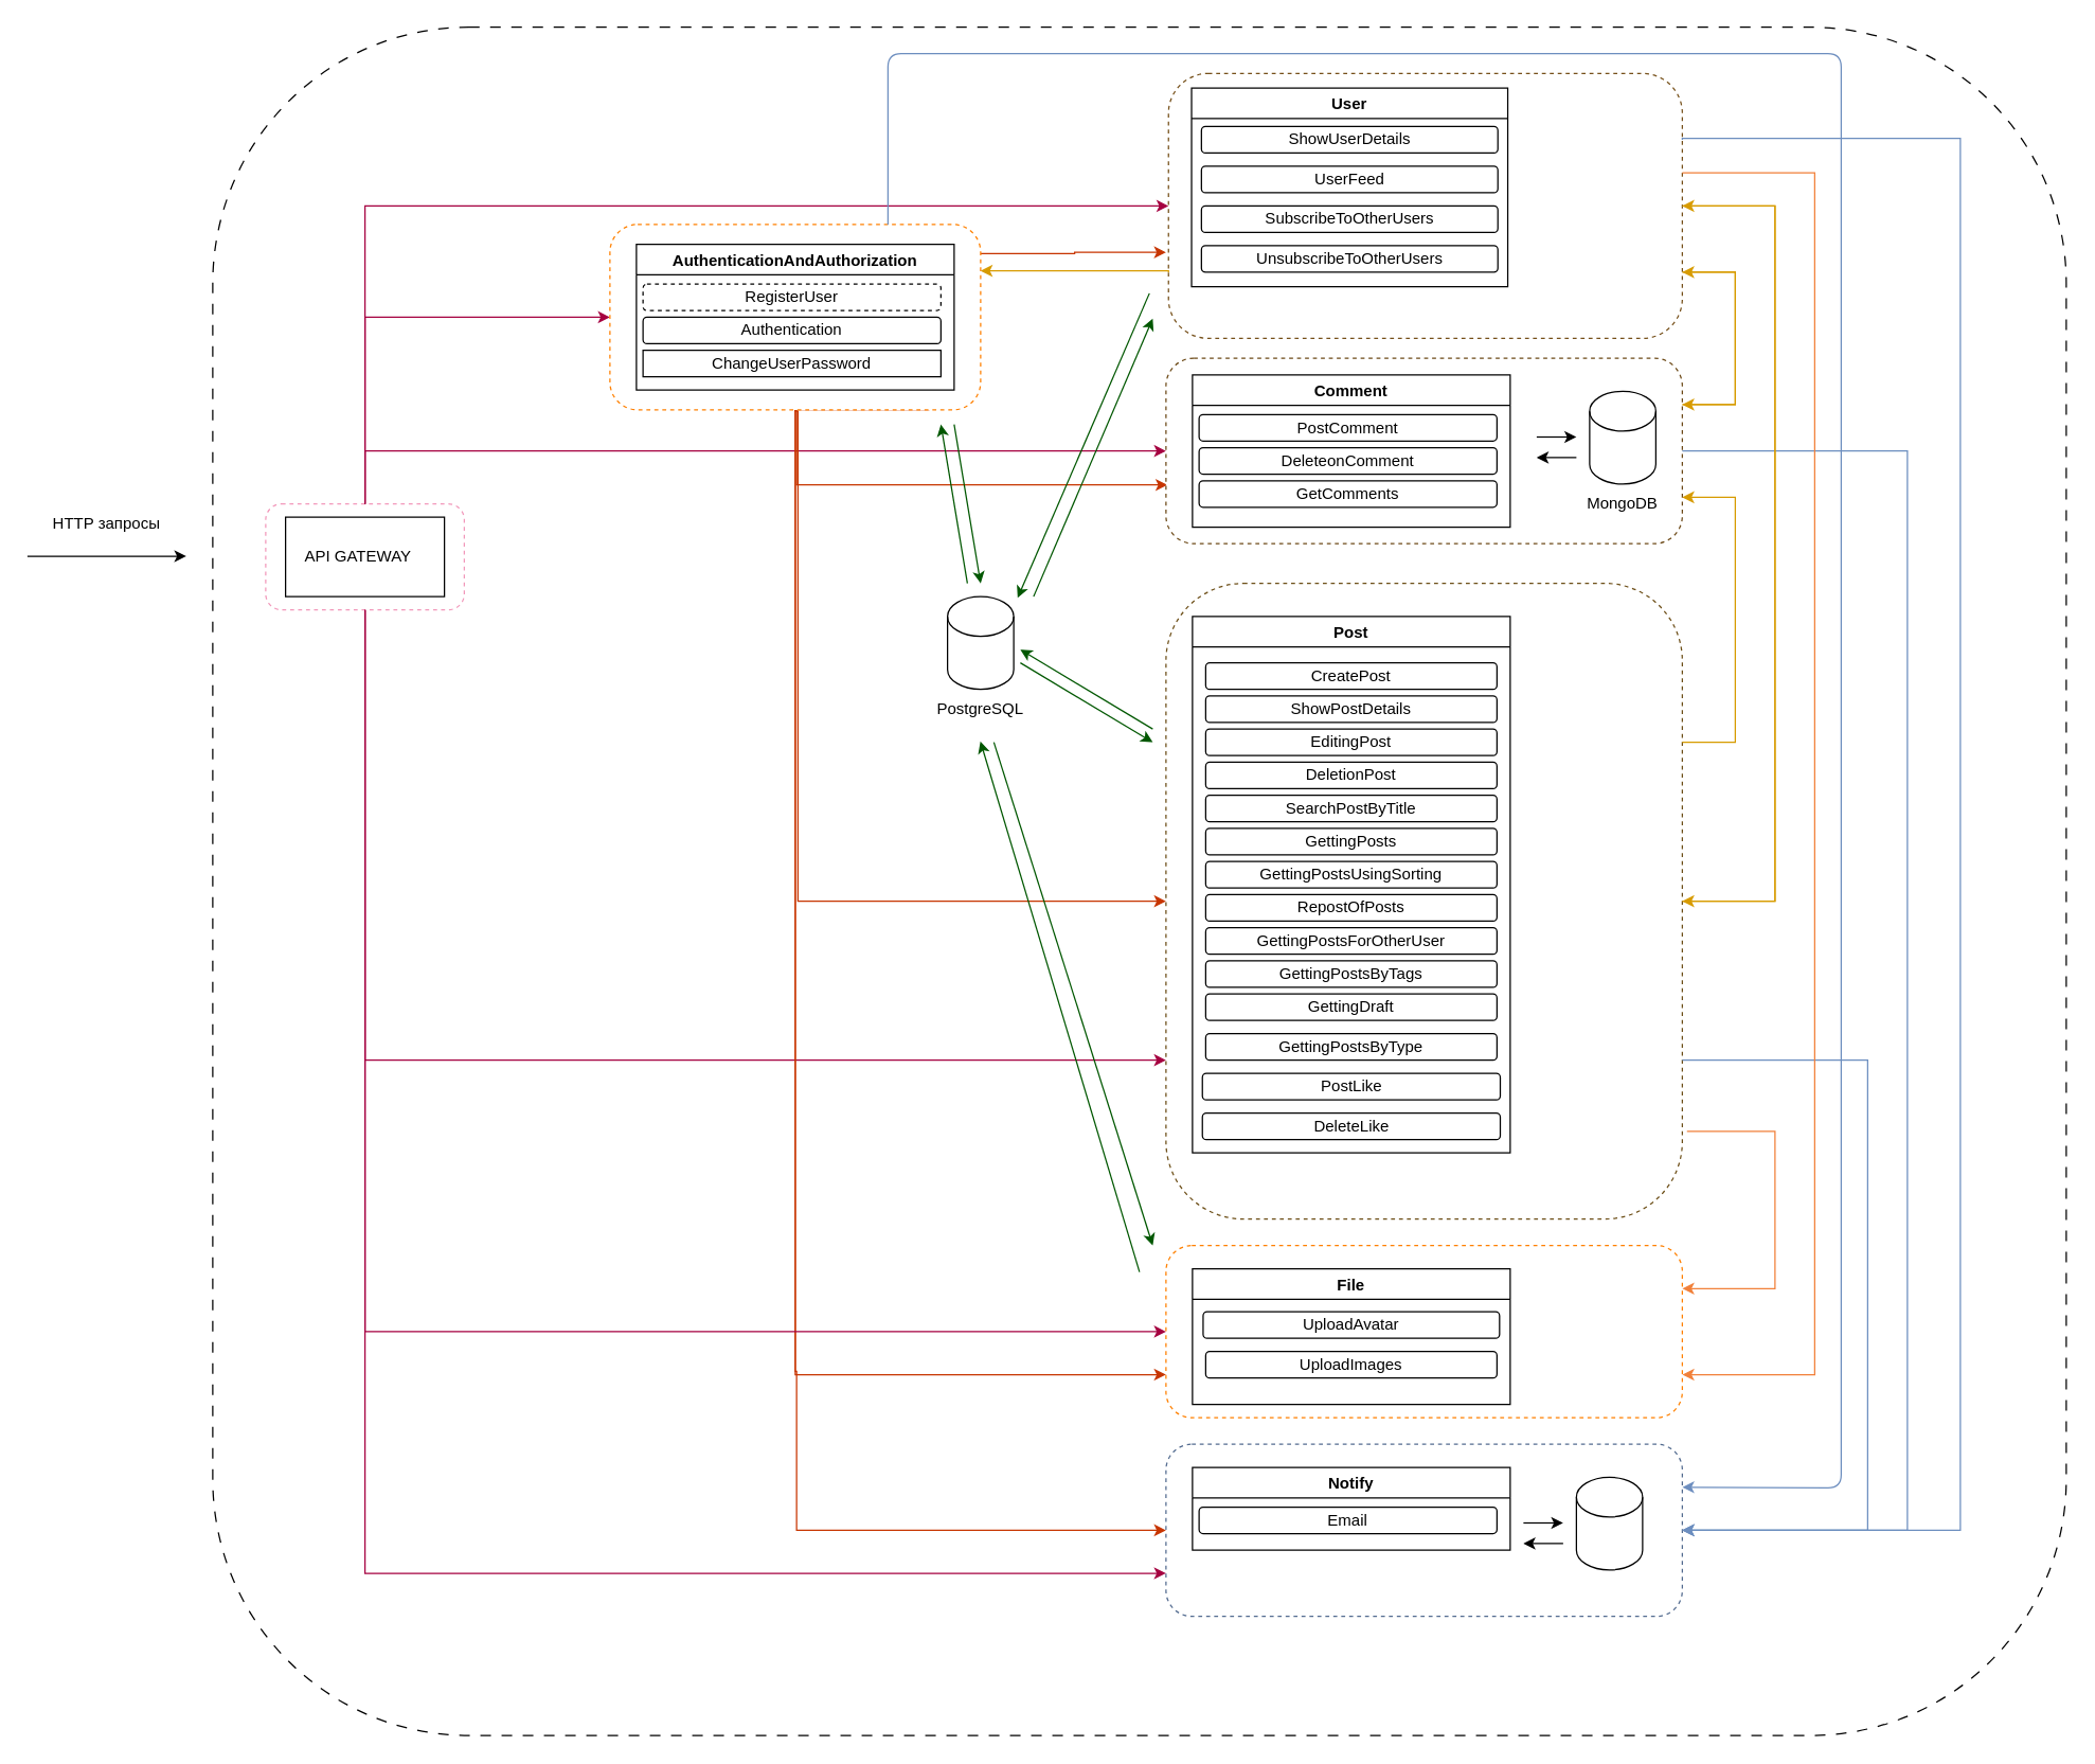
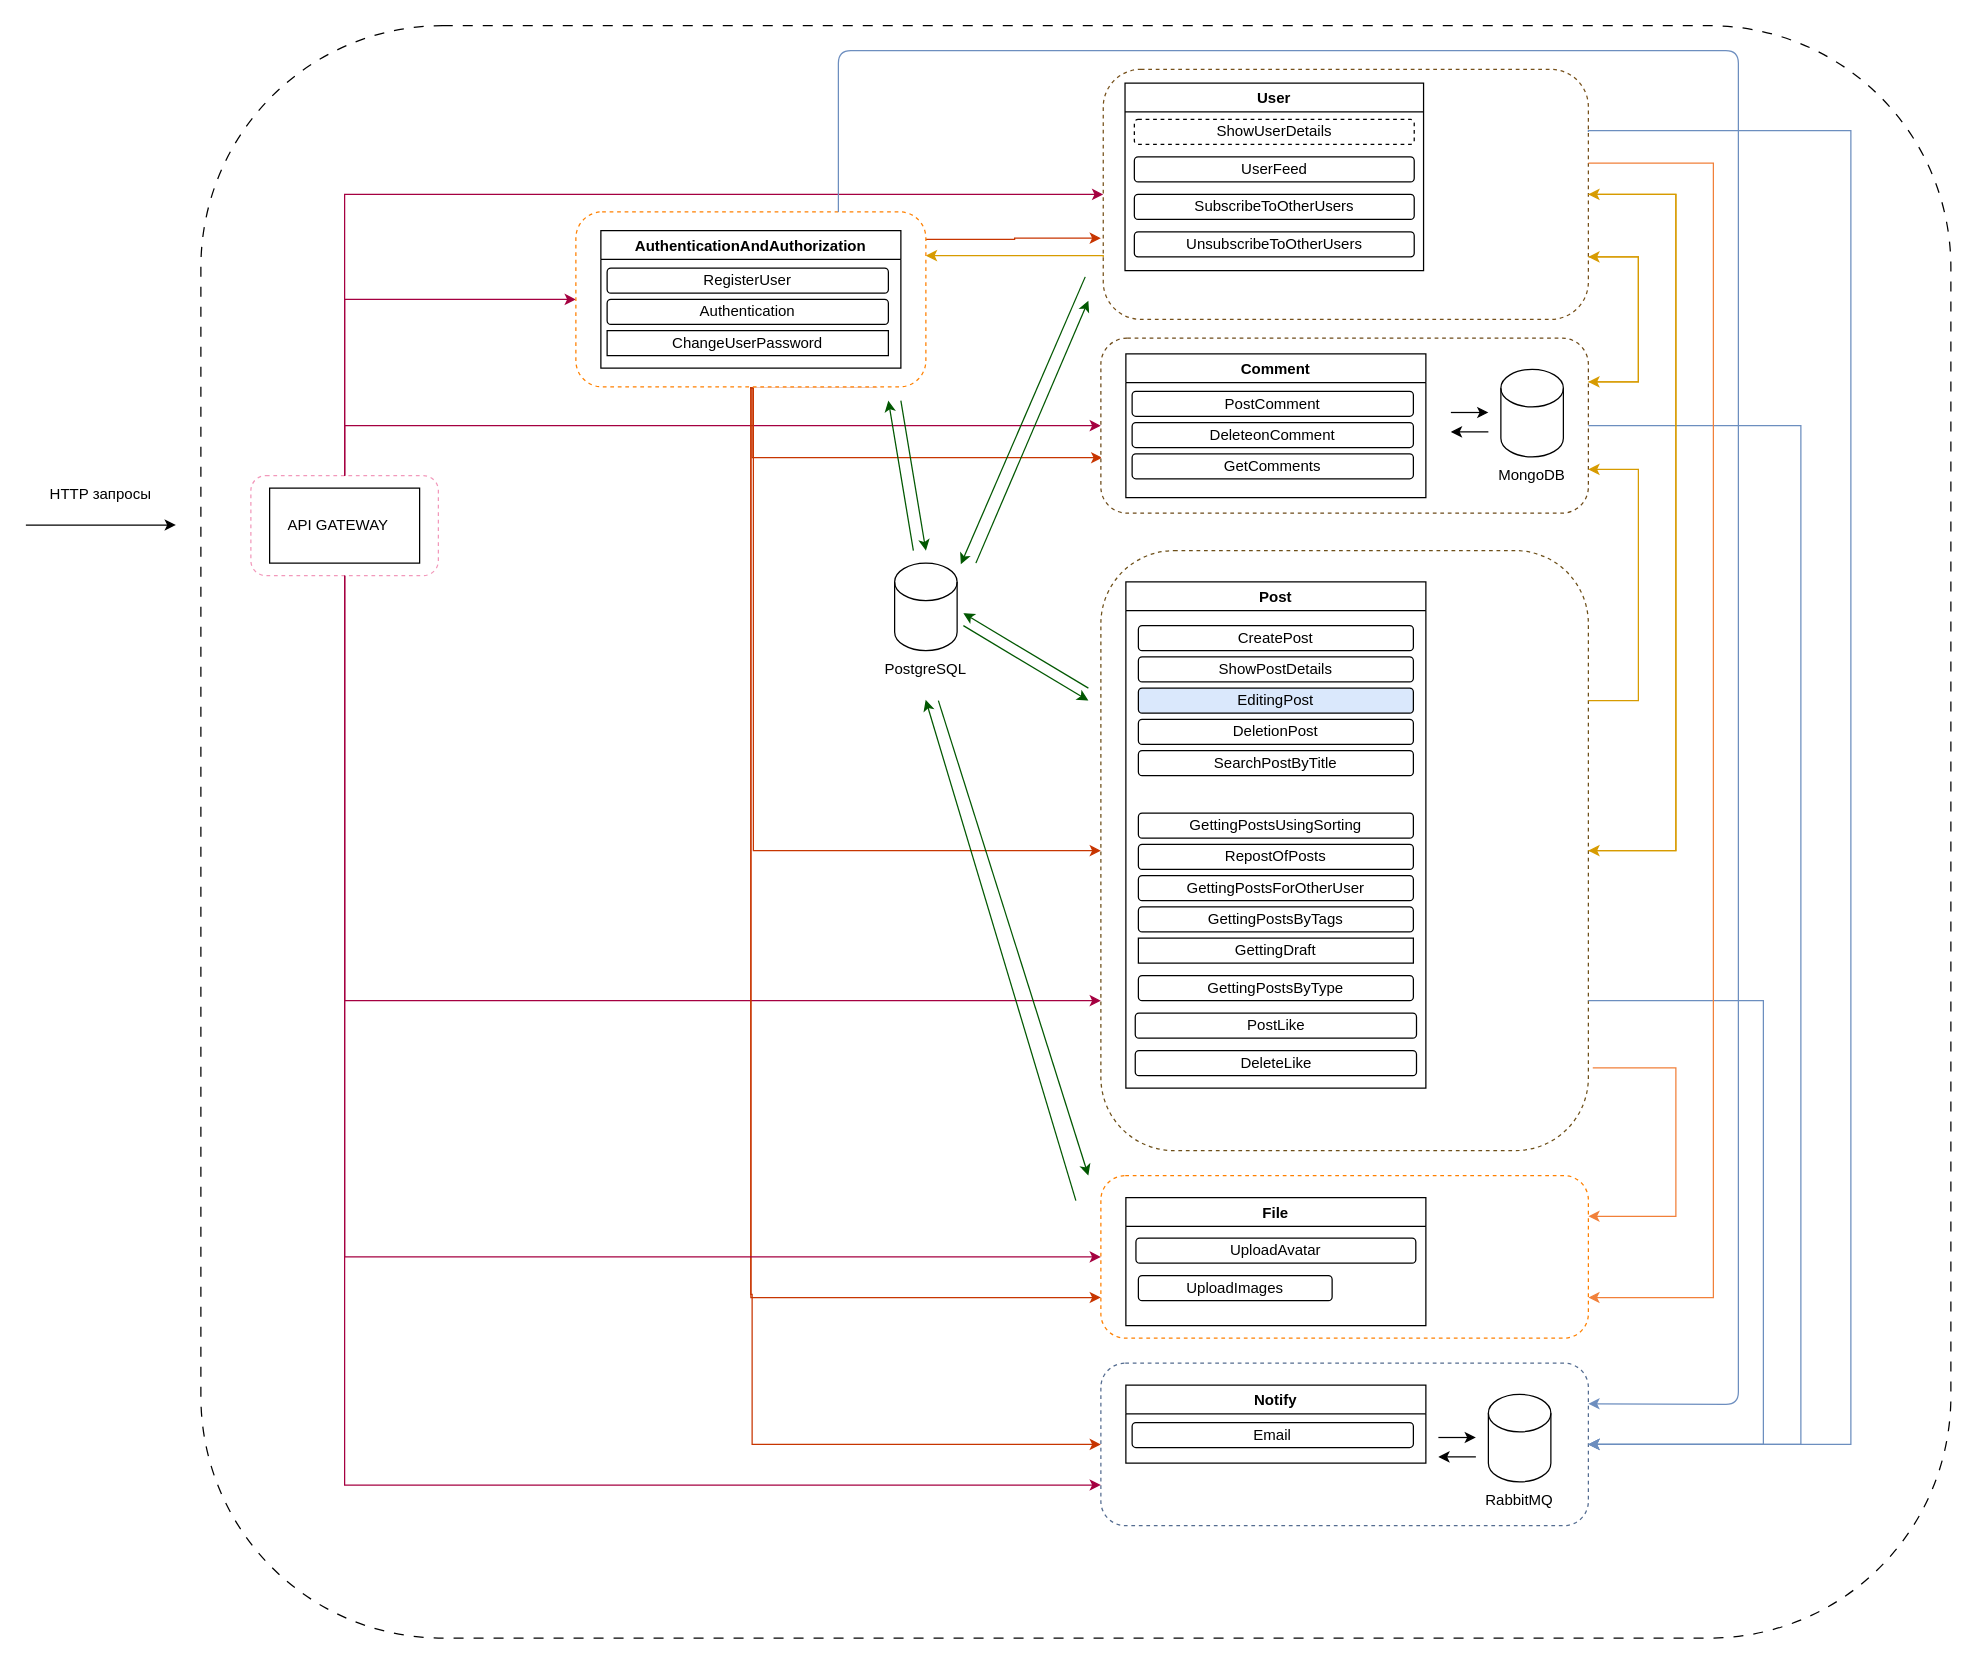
- <mxCell id="41" value="ShowUserDetails" style="rounded=1;whiteSpace=wrap;html=1;" parent="35" vertex="1"><mxGeometry x="44.78" y="40" width="223.902" height="20" as="geometry" /></mxCell>
+ <mxCell id="41" value="ShowUserDetails" style="rounded=1;whiteSpace=wrap;html=1;dashed=1;" parent="35" vertex="1"><mxGeometry x="44.78" y="40" width="223.902" height="20" as="geometry" /></mxCell>
- <mxCell id="32" value="RegisterUser" style="rounded=1;whiteSpace=wrap;html=1;dashed=1;" parent="31" vertex="1"><mxGeometry x="5" y="30" width="225" height="20" as="geometry" /></mxCell>
+ <mxCell id="32" value="RegisterUser" style="rounded=1;whiteSpace=wrap;html=1;" parent="31" vertex="1"><mxGeometry x="5" y="30" width="225" height="20" as="geometry" /></mxCell>
- <mxCell id="63" value="EditingPost" style="rounded=1;whiteSpace=wrap;html=1;" parent="56" vertex="1"><mxGeometry x="30" y="110" width="220" height="20" as="geometry" /></mxCell>
+ <mxCell id="63" value="EditingPost" style="rounded=1;whiteSpace=wrap;html=1;fillColor=#dae8fc;" parent="56" vertex="1"><mxGeometry x="30" y="110" width="220" height="20" as="geometry" /></mxCell>
- <mxCell id="65" value="GettingPosts" style="rounded=1;whiteSpace=wrap;html=1;" parent="56" vertex="1"><mxGeometry x="30" y="185" width="220" height="20" as="geometry" /></mxCell>
- <mxCell id="68" value="GettingDraft" style="rounded=1;whiteSpace=wrap;html=1;" parent="56" vertex="1"><mxGeometry x="30" y="310" width="220" height="20" as="geometry" /></mxCell>
+ <mxCell id="68" value="GettingDraft" style="whiteSpace=wrap;html=1;rounded=0;" parent="56" vertex="1"><mxGeometry x="30" y="310" width="220" height="20" as="geometry" /></mxCell>
- <mxCell id="93" value="UploadImages" style="rounded=1;whiteSpace=wrap;html=1;" parent="88" vertex="1"><mxGeometry x="30" y="80" width="220" height="20" as="geometry" /></mxCell>
+ <mxCell id="93" value="UploadImages" style="rounded=1;whiteSpace=wrap;html=1;" parent="88" vertex="1"><mxGeometry x="30" y="80" width="155" height="20" as="geometry" /></mxCell>
+ <mxCell id="22" value="RabbitMQ" style="text;html=1;strokeColor=none;fillColor=none;align=center;verticalAlign=middle;whiteSpace=wrap;rounded=0;" parent="15" vertex="1"><mxGeometry x="305" y="95" width="60" height="30" as="geometry" /></mxCell>
